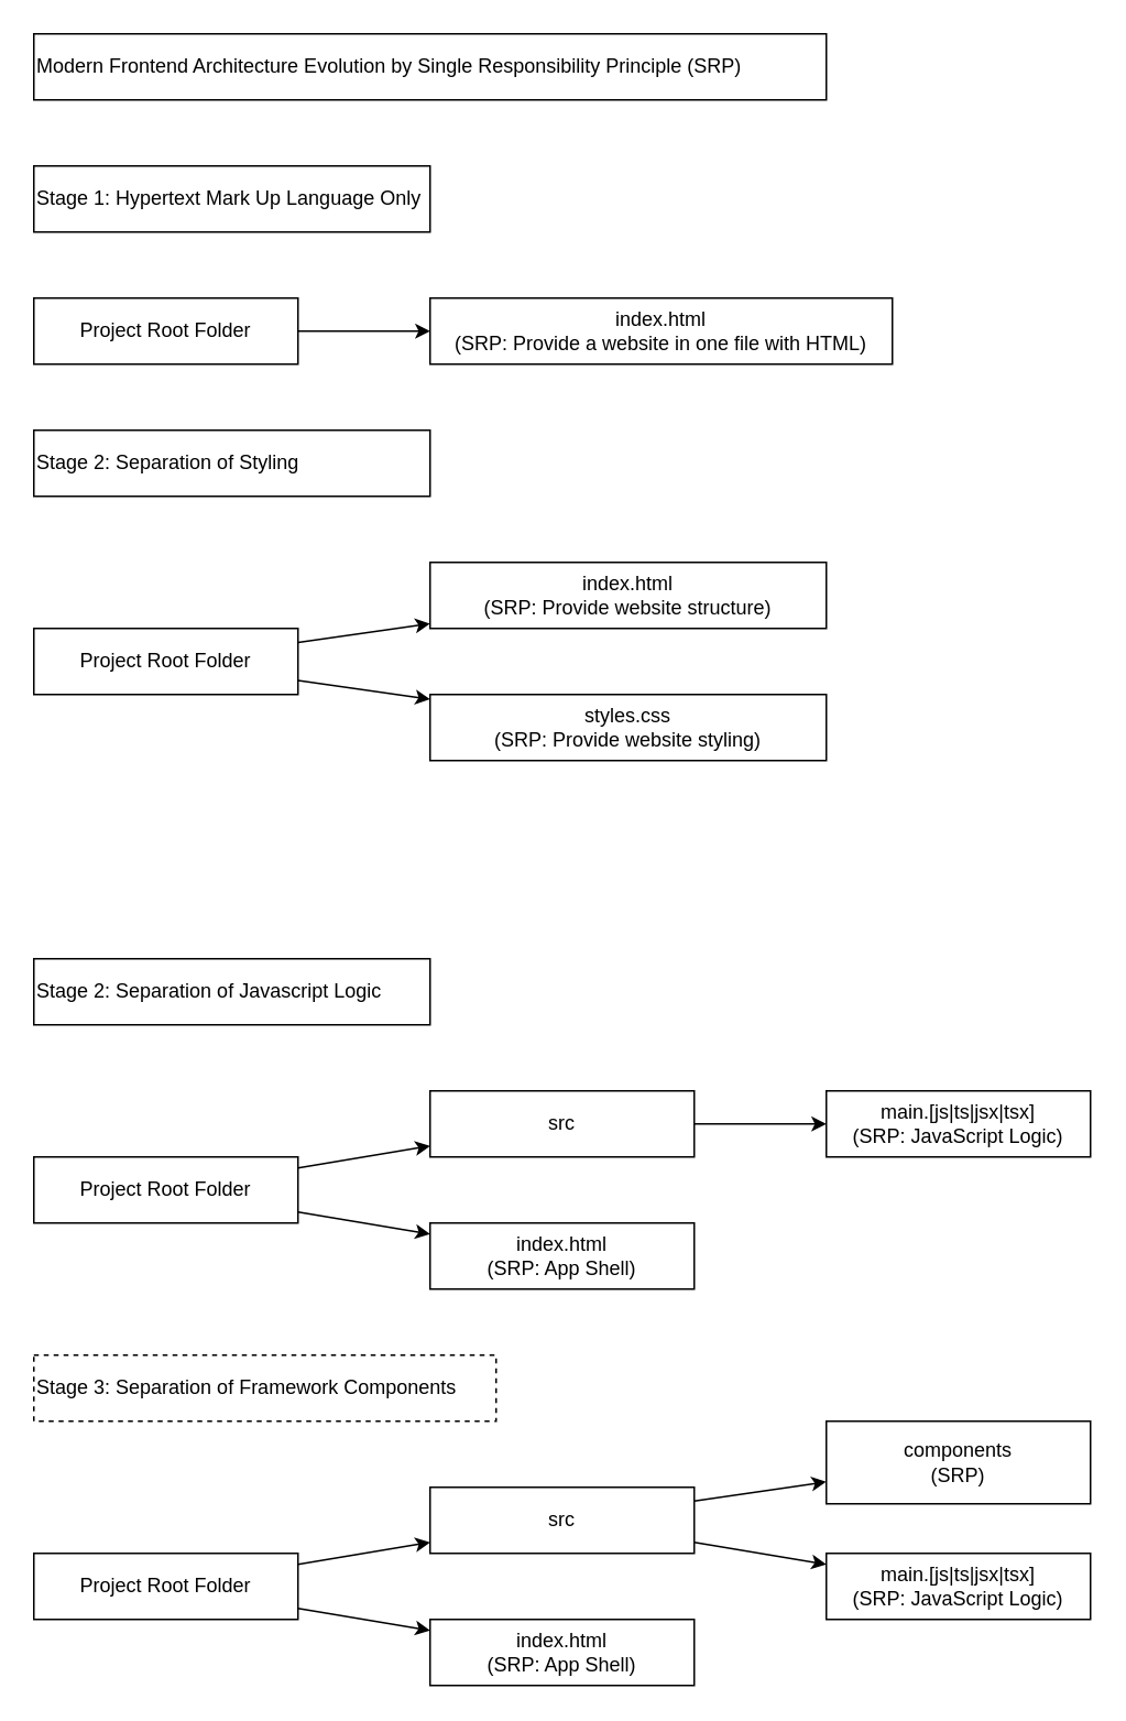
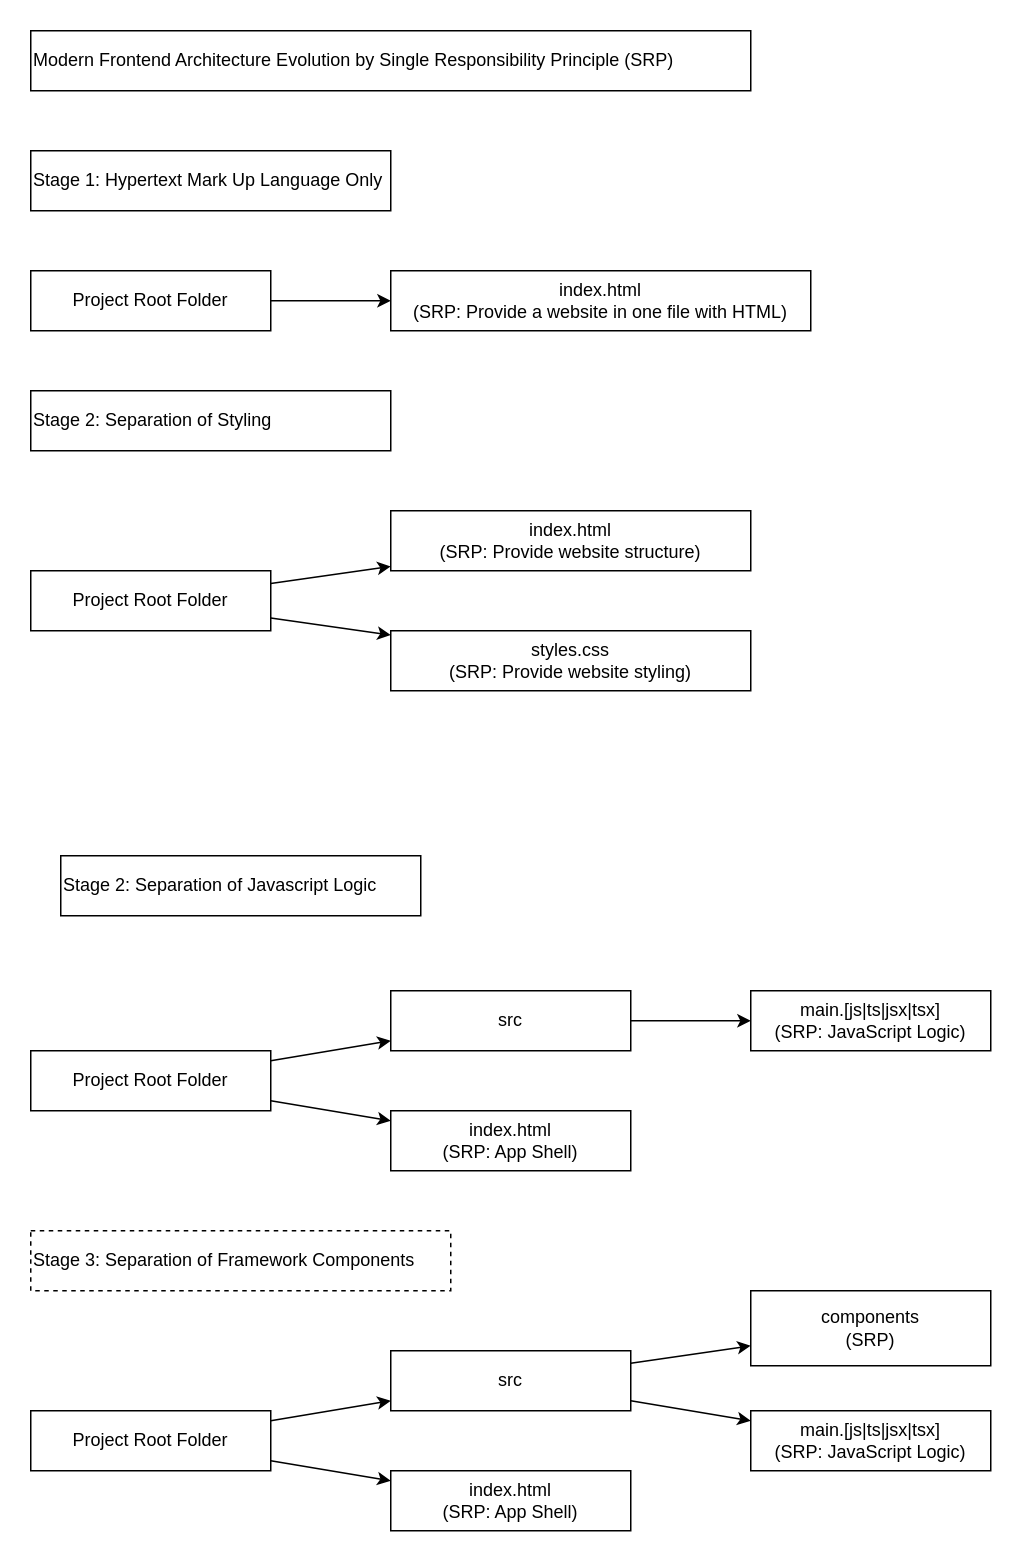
- <mxCell id="7" value="Stage 2: Separation of Javascript Logic" style="rounded=0;whiteSpace=wrap;html=1;align=left;" vertex="1" parent="1"><mxGeometry x="20" y="580" width="240" height="40" as="geometry" /></mxCell>
+ <mxCell id="7" value="Stage 2: Separation of Javascript Logic" style="rounded=0;whiteSpace=wrap;html=1;align=left;" vertex="1" parent="1"><mxGeometry x="40" y="570" width="240" height="40" as="geometry" /></mxCell>
